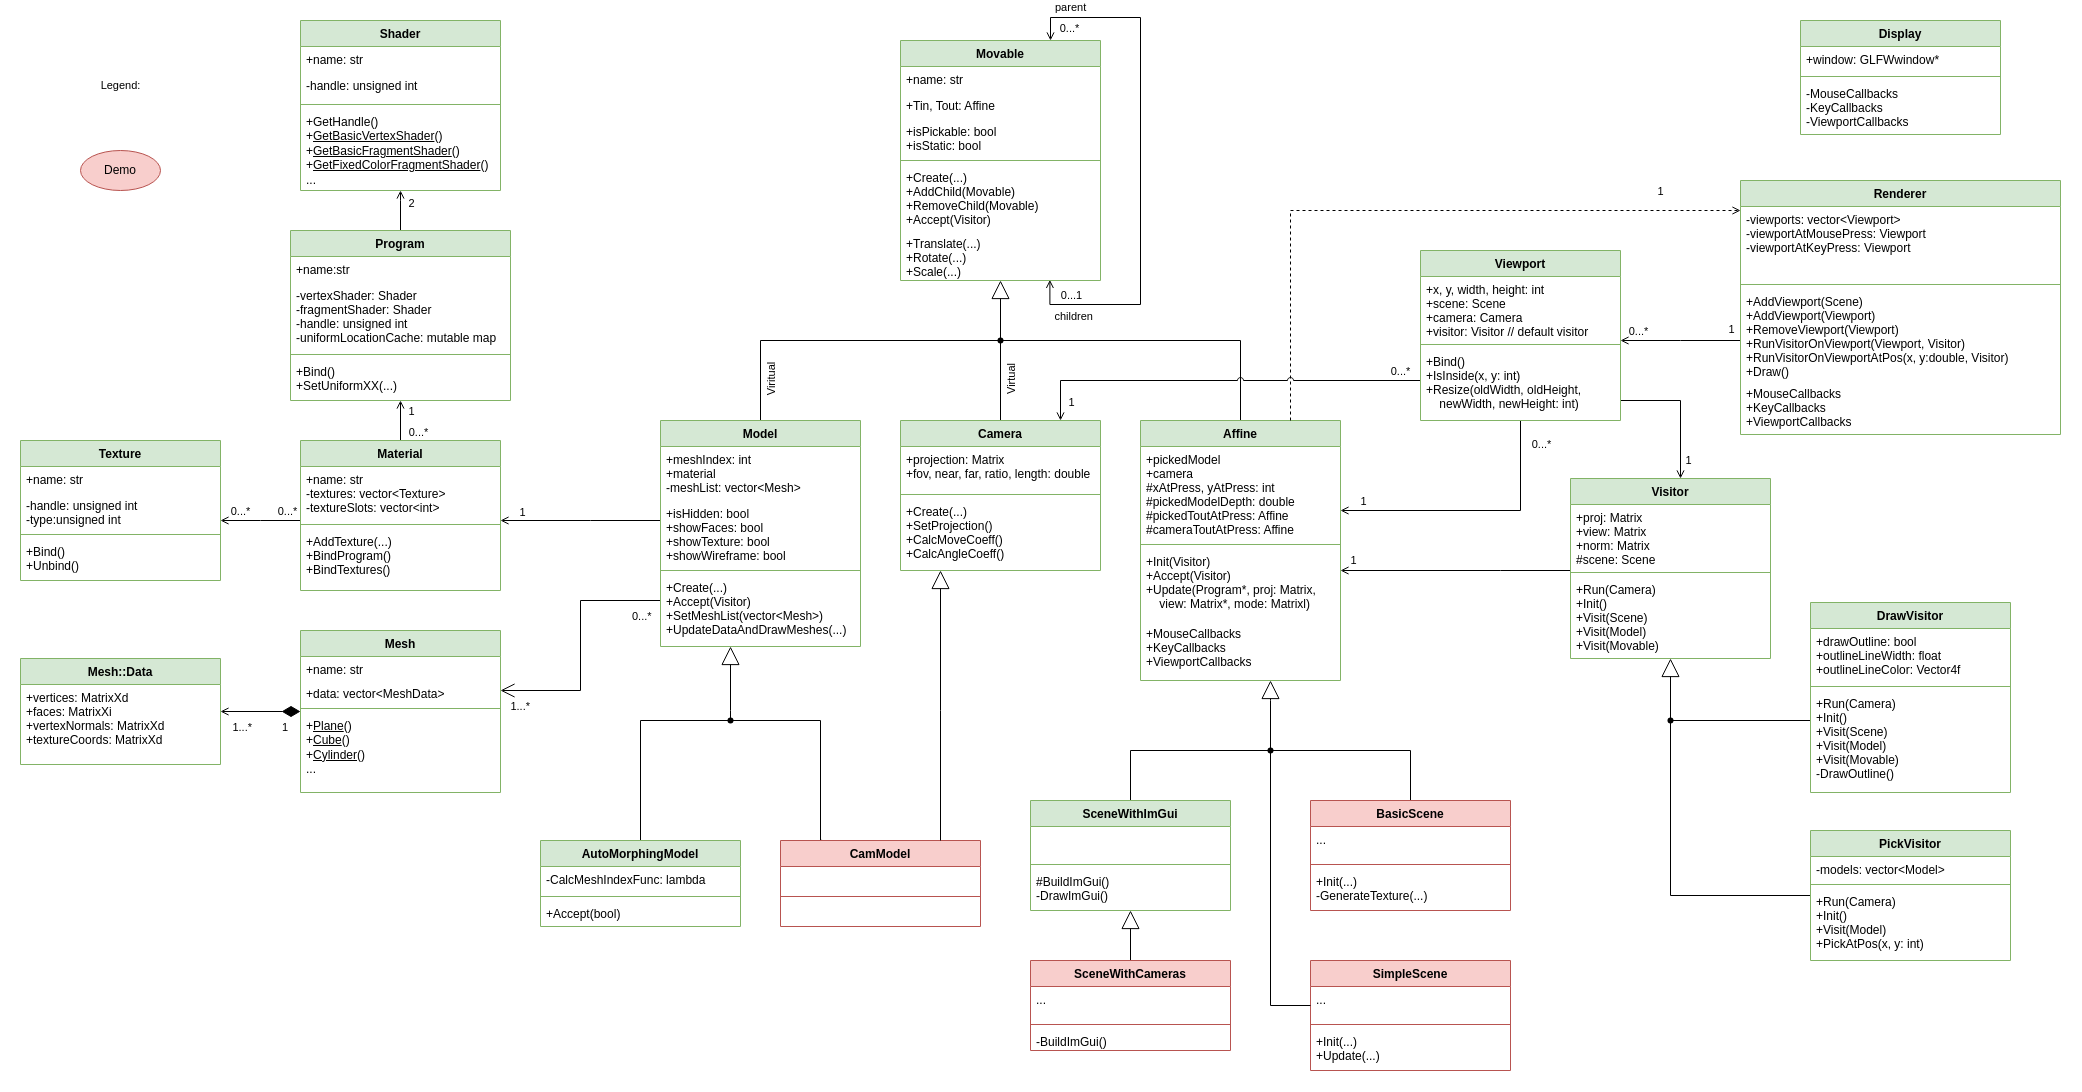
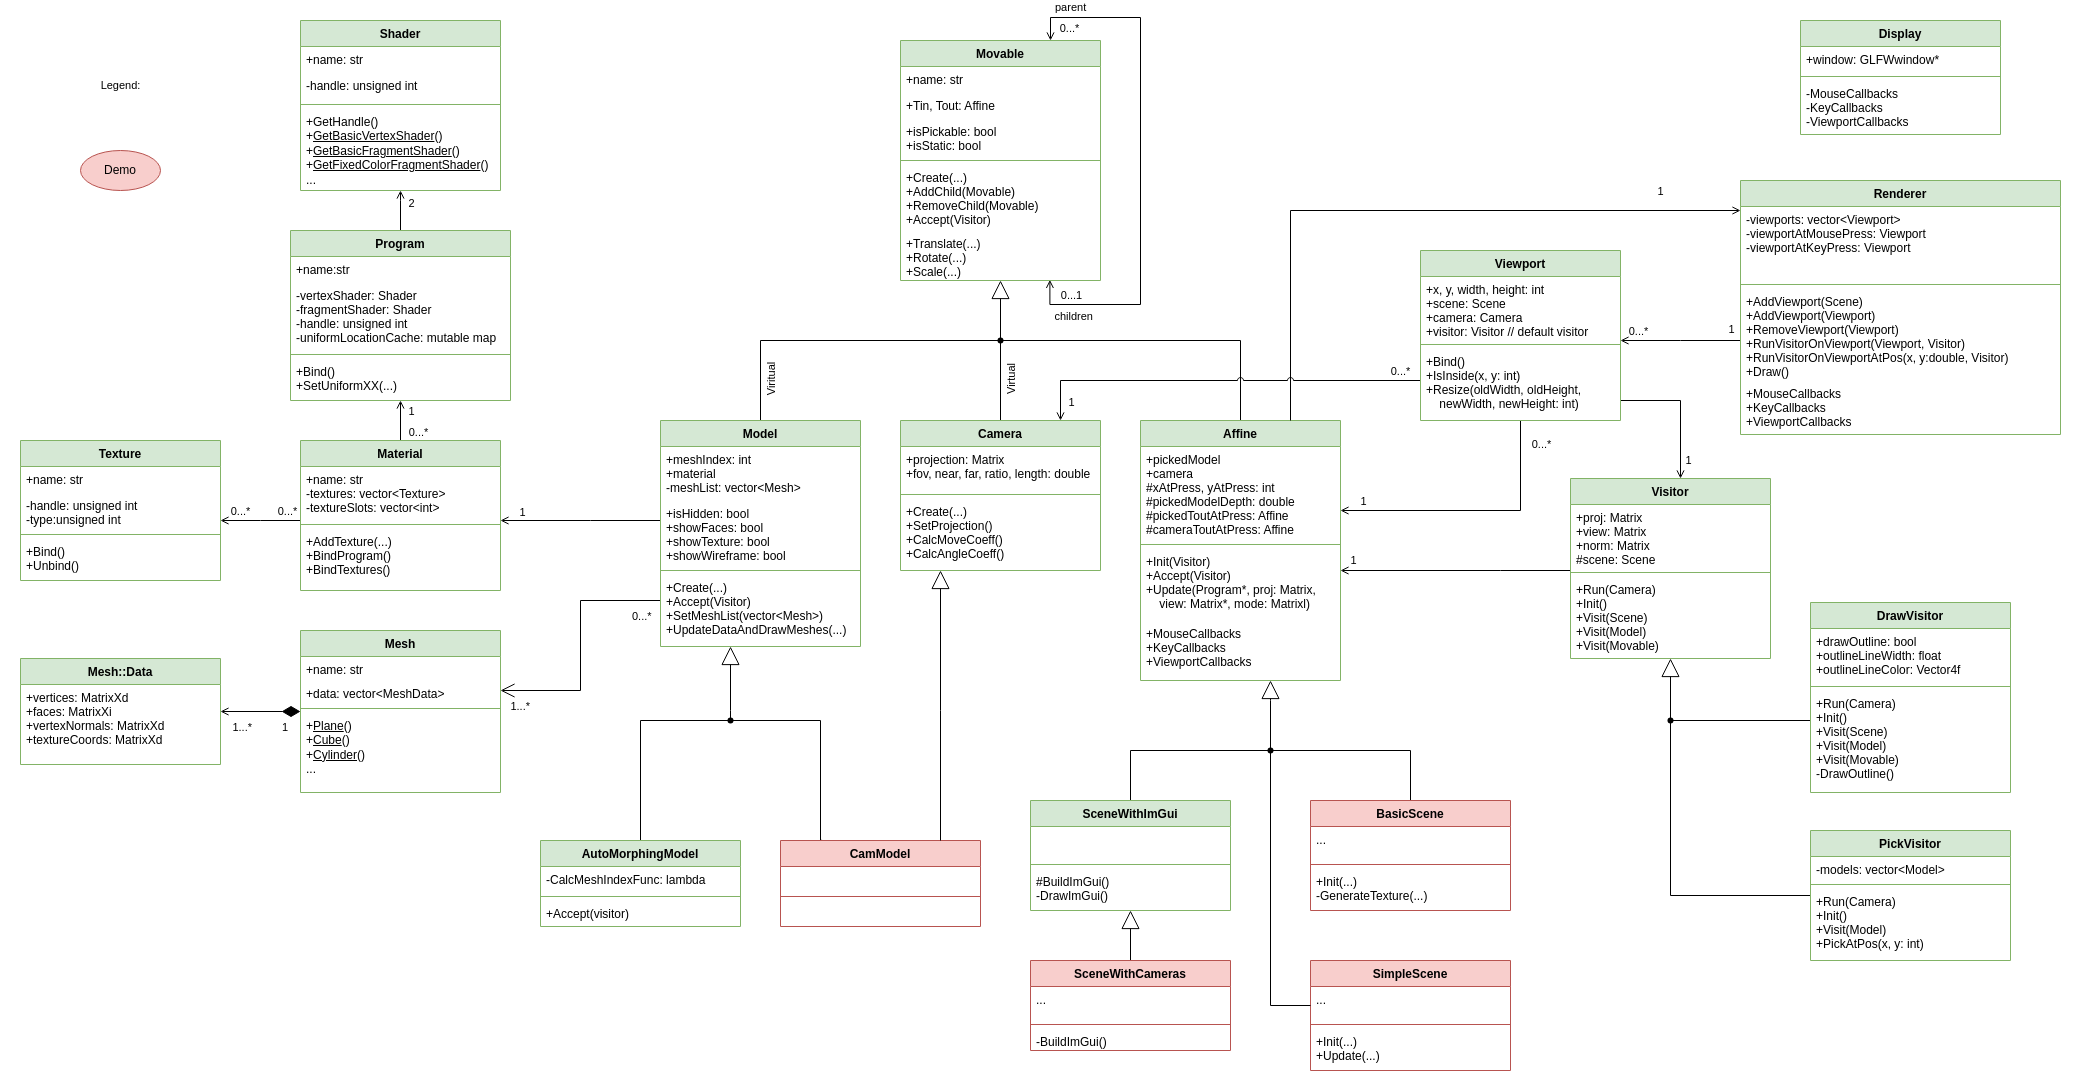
- <mxCell id="83" style="edgeStyle=orthogonalEdgeStyle;rounded=0;orthogonalLoop=1;jettySize=auto;html=1;endArrow=open;endFill=0;dashed=1;" parent="1" source="26" target="78" edge="1"><mxGeometry relative="1" as="geometry"><Array as="points"><mxPoint x="1290" y="210" /></Array></mxGeometry></mxCell>
+ <mxCell id="83" style="edgeStyle=orthogonalEdgeStyle;rounded=0;orthogonalLoop=1;jettySize=auto;html=1;endArrow=open;endFill=0;" parent="1" source="26" target="78" edge="1"><mxGeometry relative="1" as="geometry"><Array as="points"><mxPoint x="1290" y="210" /></Array></mxGeometry></mxCell>
- <mxCell id="51" value="+Accept(bool)" style="text;strokeColor=none;fillColor=none;align=left;verticalAlign=top;spacingLeft=4;spacingRight=4;overflow=hidden;rotatable=0;points=[[0,0.5],[1,0.5]];portConstraint=eastwest;" parent="48" vertex="1"><mxGeometry y="60" width="200" height="26" as="geometry" /></mxCell>
+ <mxCell id="51" value="+Accept(visitor)" style="text;strokeColor=none;fillColor=none;align=left;verticalAlign=top;spacingLeft=4;spacingRight=4;overflow=hidden;rotatable=0;points=[[0,0.5],[1,0.5]];portConstraint=eastwest;" parent="48" vertex="1"><mxGeometry y="60" width="200" height="26" as="geometry" /></mxCell>
